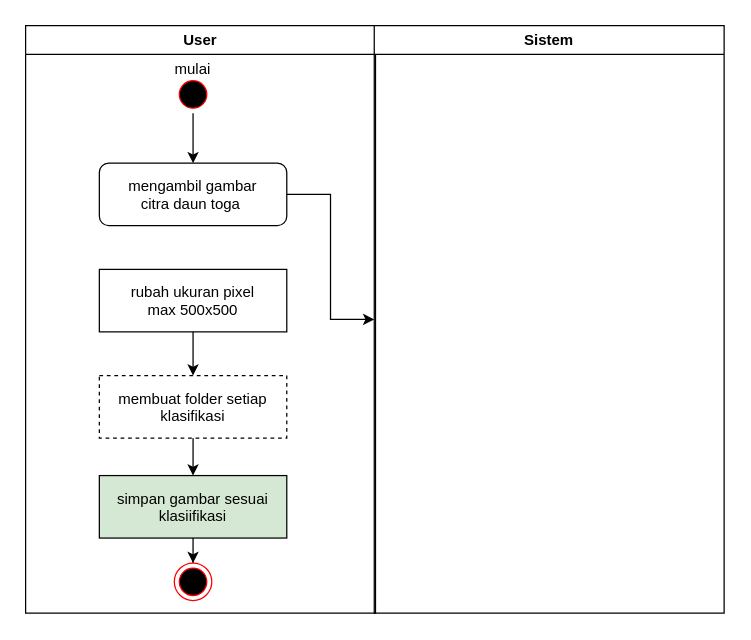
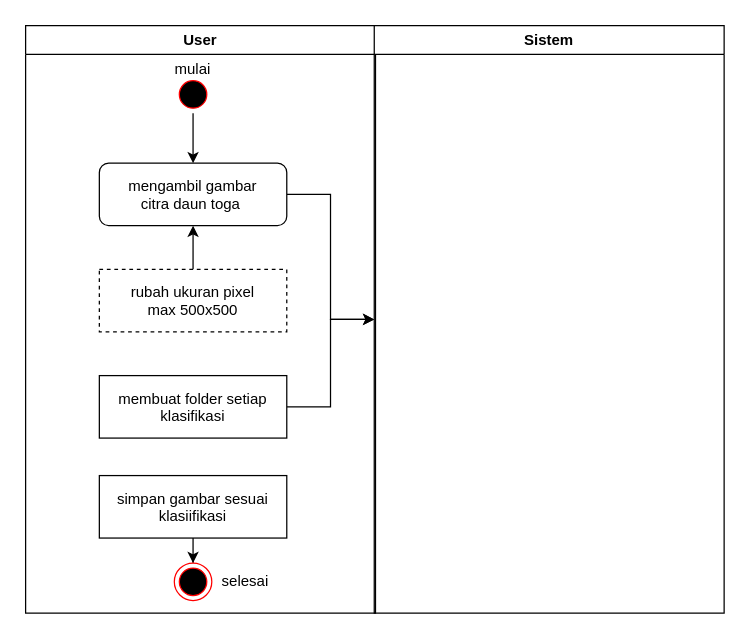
- <mxCell id="13" value="rubah ukuran pixel&#10;max 500x500" style="" parent="2" vertex="1"><mxGeometry x="59" y="195" width="150" height="50" as="geometry" /></mxCell>
+ <mxCell id="13" value="rubah ukuran pixel&#10;max 500x500" style="dashed=1;" parent="2" vertex="1"><mxGeometry x="59" y="195" width="150" height="50" as="geometry" /></mxCell>
- <mxCell id="12" value="" style="edgeStyle=orthogonalEdgeStyle;rounded=0;orthogonalLoop=1;jettySize=auto;html=1;" parent="2" source="13" target="8" edge="1"><mxGeometry relative="1" as="geometry" /></mxCell>
+ <mxCell id="12" value="" style="edgeStyle=orthogonalEdgeStyle;rounded=0;orthogonalLoop=1;jettySize=auto;html=1;" parent="2" source="13" target="6" edge="1"><mxGeometry relative="1" as="geometry" /></mxCell>
- <mxCell id="8" value="membuat folder setiap &#10;klasifikasi" style="dashed=1;" parent="2" vertex="1"><mxGeometry x="59" y="280" width="150" height="50" as="geometry" /></mxCell>
+ <mxCell id="8" value="membuat folder setiap &#10;klasifikasi" style="" parent="2" vertex="1"><mxGeometry x="59" y="280" width="150" height="50" as="geometry" /></mxCell>
- <mxCell id="7" value="" style="edgeStyle=orthogonalEdgeStyle;rounded=0;orthogonalLoop=1;jettySize=auto;html=1;" parent="2" source="8" target="10" edge="1"><mxGeometry relative="1" as="geometry" /></mxCell>
+ <mxCell id="7" value="" style="edgeStyle=orthogonalEdgeStyle;rounded=0;orthogonalLoop=1;jettySize=auto;html=1;" parent="2" source="8" target="16" edge="1"><mxGeometry relative="1" as="geometry" /></mxCell>
- <mxCell id="10" value="simpan gambar sesuai &#10;klasiifikasi" style="fillColor=#d5e8d4;" parent="2" vertex="1"><mxGeometry x="59" y="360" width="150" height="50" as="geometry" /></mxCell>
+ <mxCell id="10" value="simpan gambar sesuai &#10;klasiifikasi" style="" parent="2" vertex="1"><mxGeometry x="59" y="360" width="150" height="50" as="geometry" /></mxCell>
+ <mxCell id="14" value="selesai" style="text;html=1;strokeColor=none;fillColor=none;align=center;verticalAlign=middle;whiteSpace=wrap;rounded=0;" parent="2" vertex="1"><mxGeometry x="155.5" y="435" width="40" height="20" as="geometry" /></mxCell>
